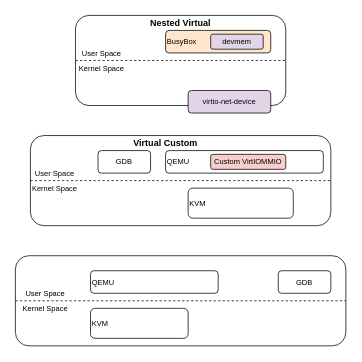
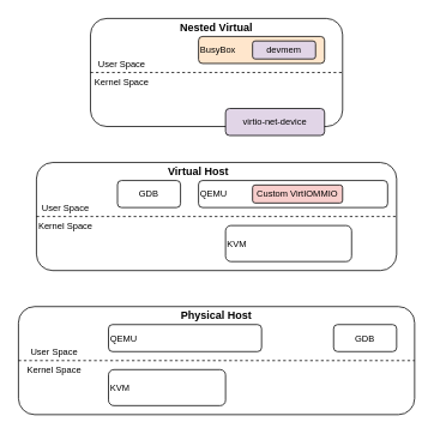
- <mxCell id="14" value="Virtual Custom" style="text;html=1;strokeColor=none;fillColor=none;align=center;verticalAlign=middle;whiteSpace=wrap;rounded=0;fontStyle=1" vertex="1" parent="11"><mxGeometry width="360" height="20" as="geometry" /></mxCell>
+ <mxCell id="14" value="Virtual Host" style="text;html=1;strokeColor=none;fillColor=none;align=center;verticalAlign=middle;whiteSpace=wrap;rounded=0;fontStyle=1" vertex="1" parent="11"><mxGeometry width="360" height="20" as="geometry" /></mxCell>
+ <mxCell id="5" value="Physical Host" style="text;html=1;strokeColor=none;fillColor=none;align=center;verticalAlign=middle;whiteSpace=wrap;rounded=0;fontStyle=1" vertex="1" parent="2"><mxGeometry width="440" height="20" as="geometry" /></mxCell>
